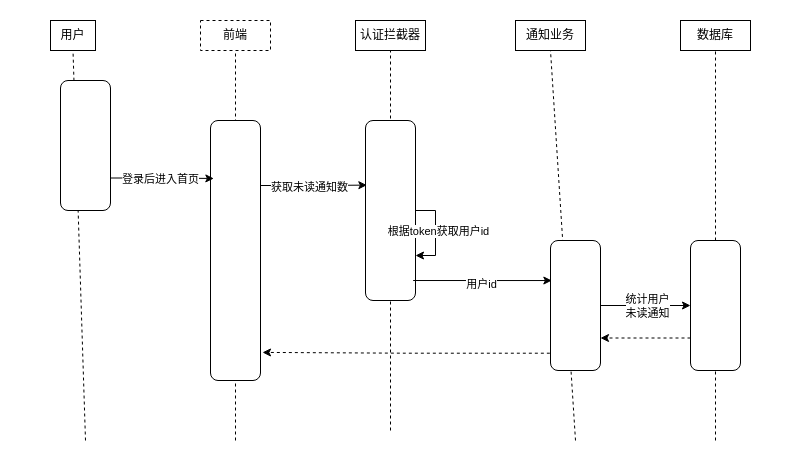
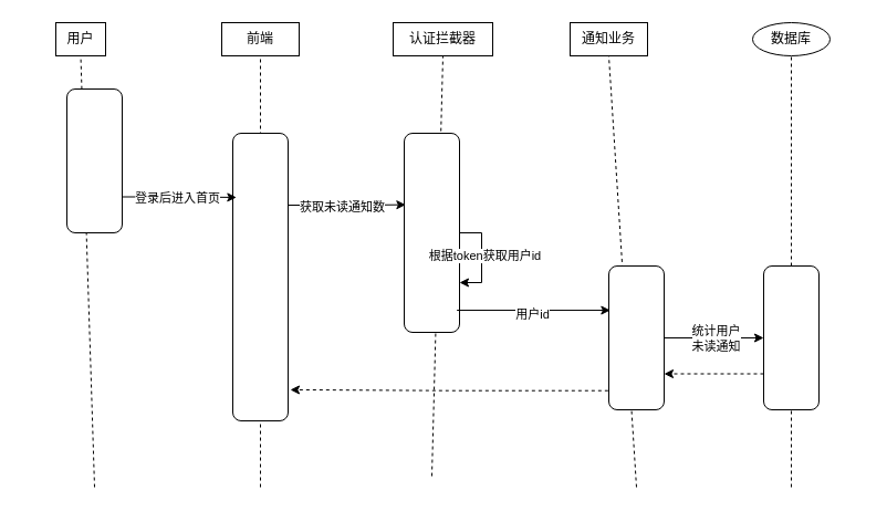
- <mxCell id="6" value="前端" style="rounded=0;whiteSpace=wrap;html=1;dashed=1;" vertex="1" parent="1"><mxGeometry x="200" y="20" width="70" height="30" as="geometry" /></mxCell>
+ <mxCell id="6" value="前端" style="rounded=0;whiteSpace=wrap;html=1;" vertex="1" parent="1"><mxGeometry x="200" y="20" width="70" height="30" as="geometry" /></mxCell>
- <mxCell id="5" value="认证拦截器" style="rounded=0;whiteSpace=wrap;html=1;" vertex="1" parent="1"><mxGeometry x="355" y="20" width="70" height="30" as="geometry" /></mxCell>
+ <mxCell id="5" value="认证拦截器" style="rounded=0;whiteSpace=wrap;html=1;" vertex="1" parent="1"><mxGeometry x="355" y="20" width="90" height="30" as="geometry" /></mxCell>
- <mxCell id="3" value="数据库" style="rounded=0;whiteSpace=wrap;html=1;" vertex="1" parent="1"><mxGeometry x="680" y="20" width="70" height="30" as="geometry" /></mxCell>
+ <mxCell id="3" value="数据库" style="ellipse;whiteSpace=wrap;html=1;" vertex="1" parent="1"><mxGeometry x="680" y="20" width="70" height="30" as="geometry" /></mxCell>
